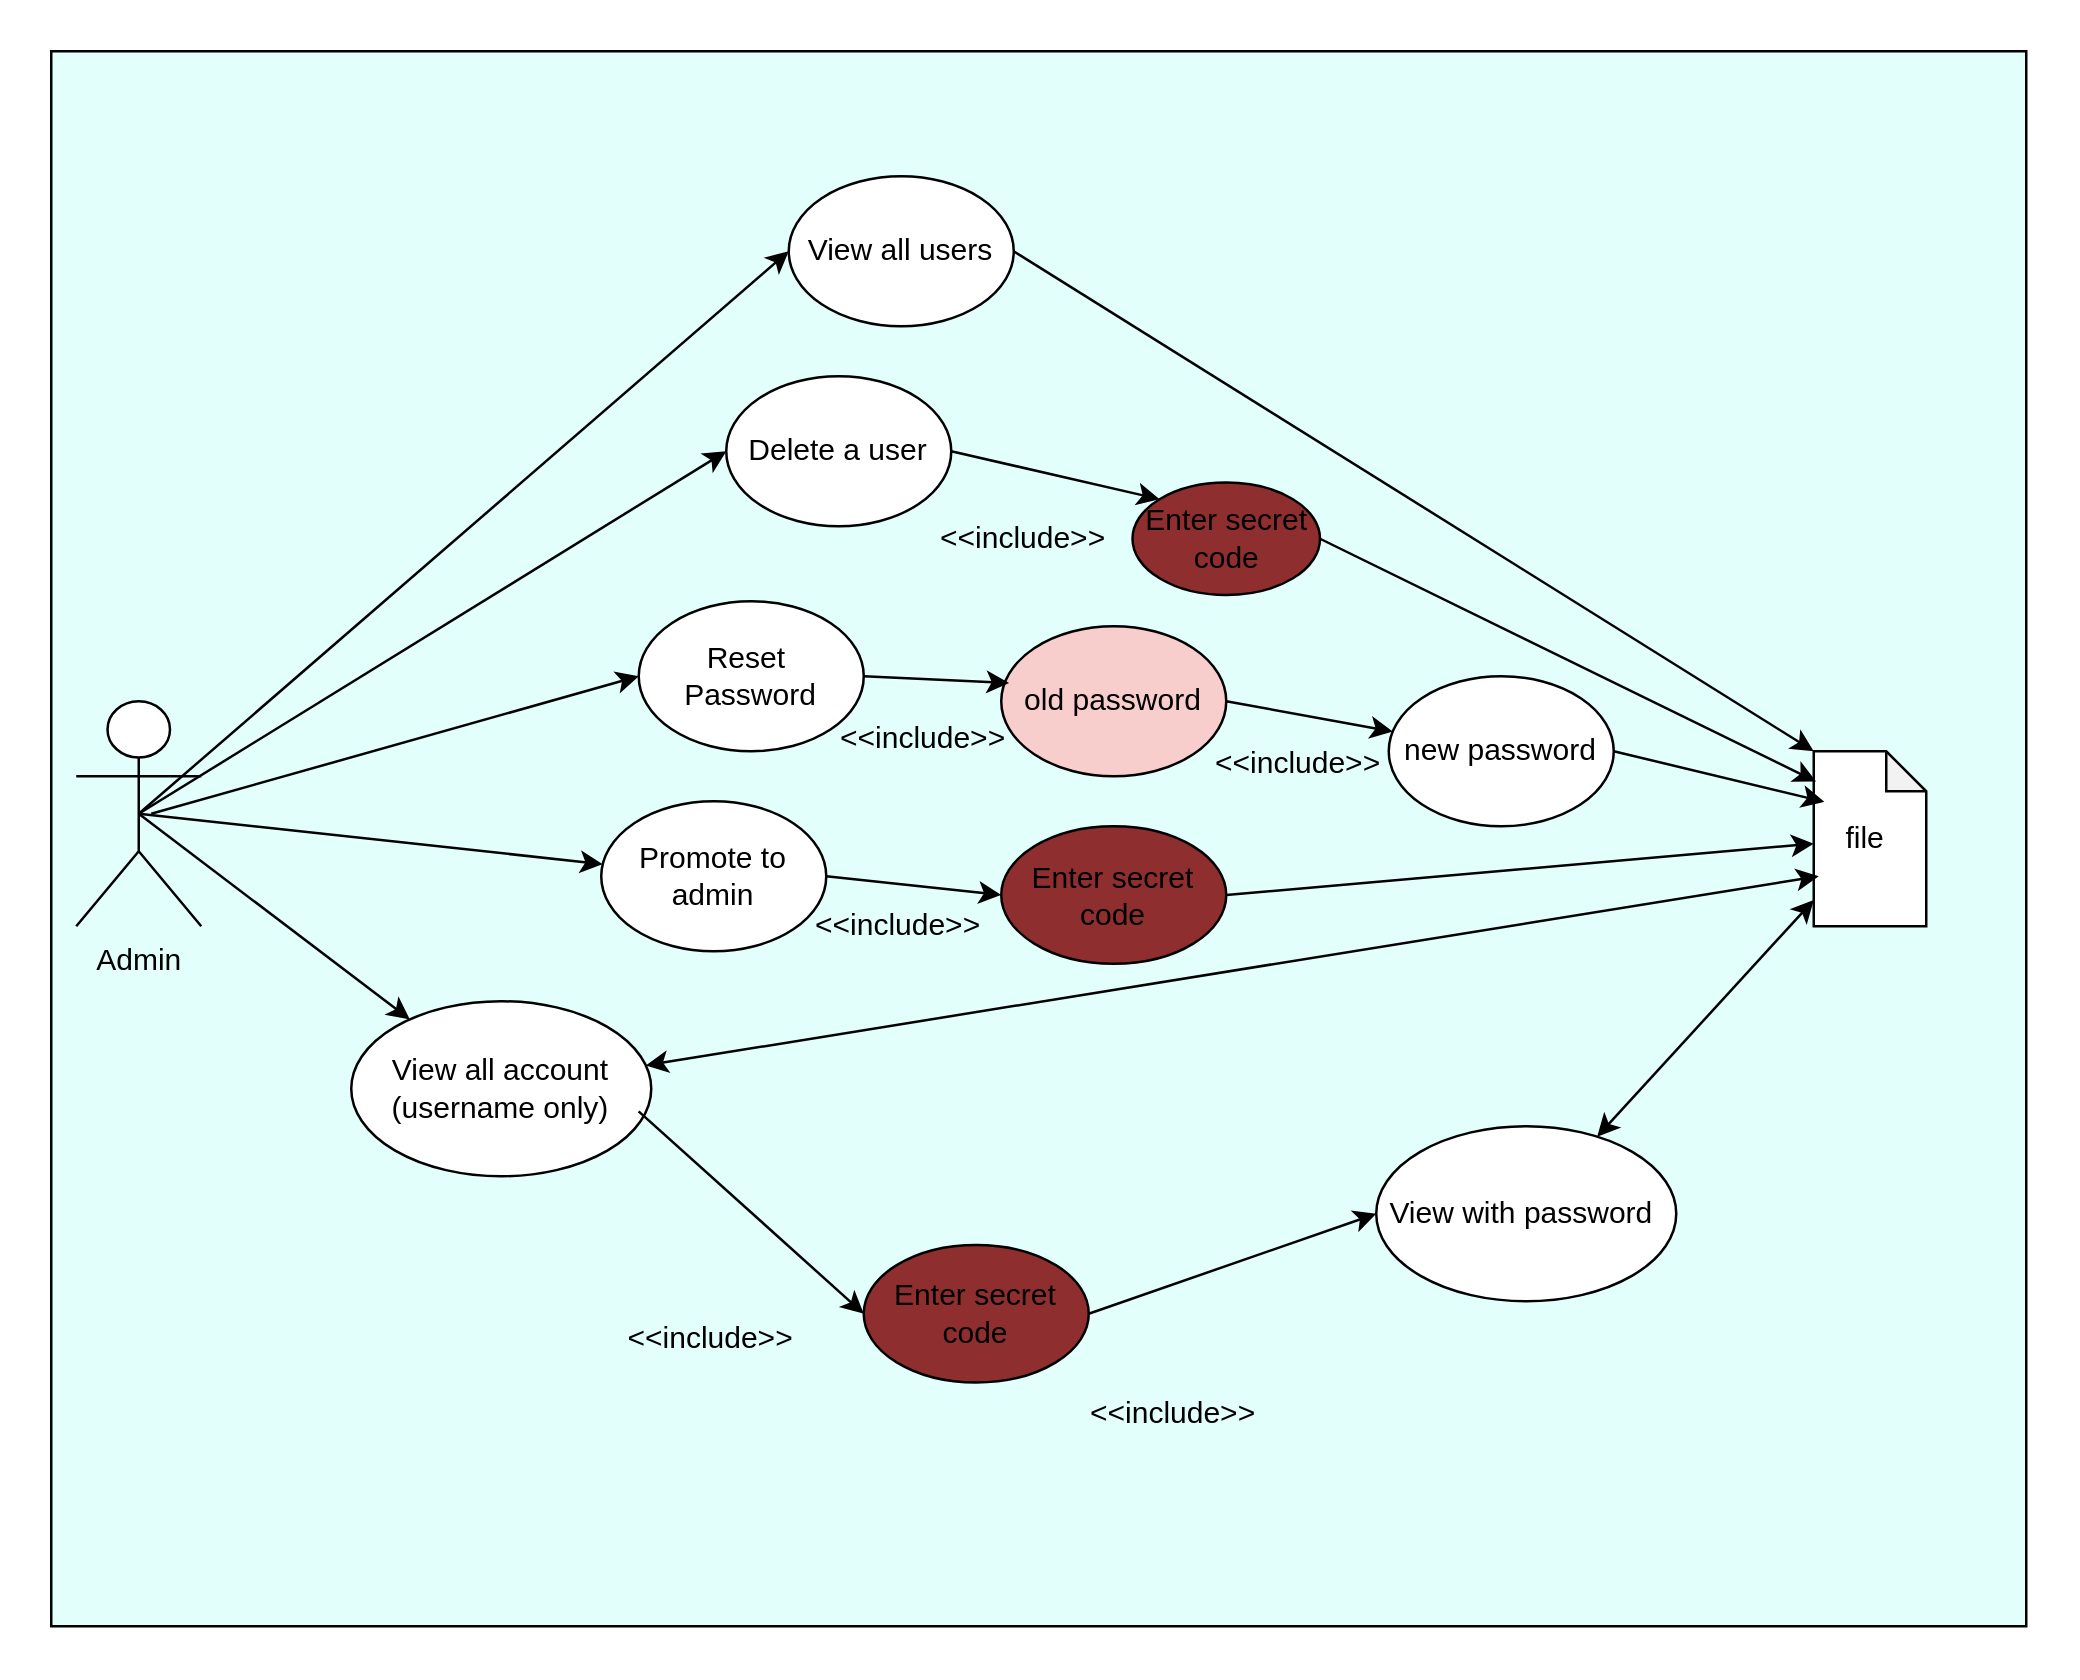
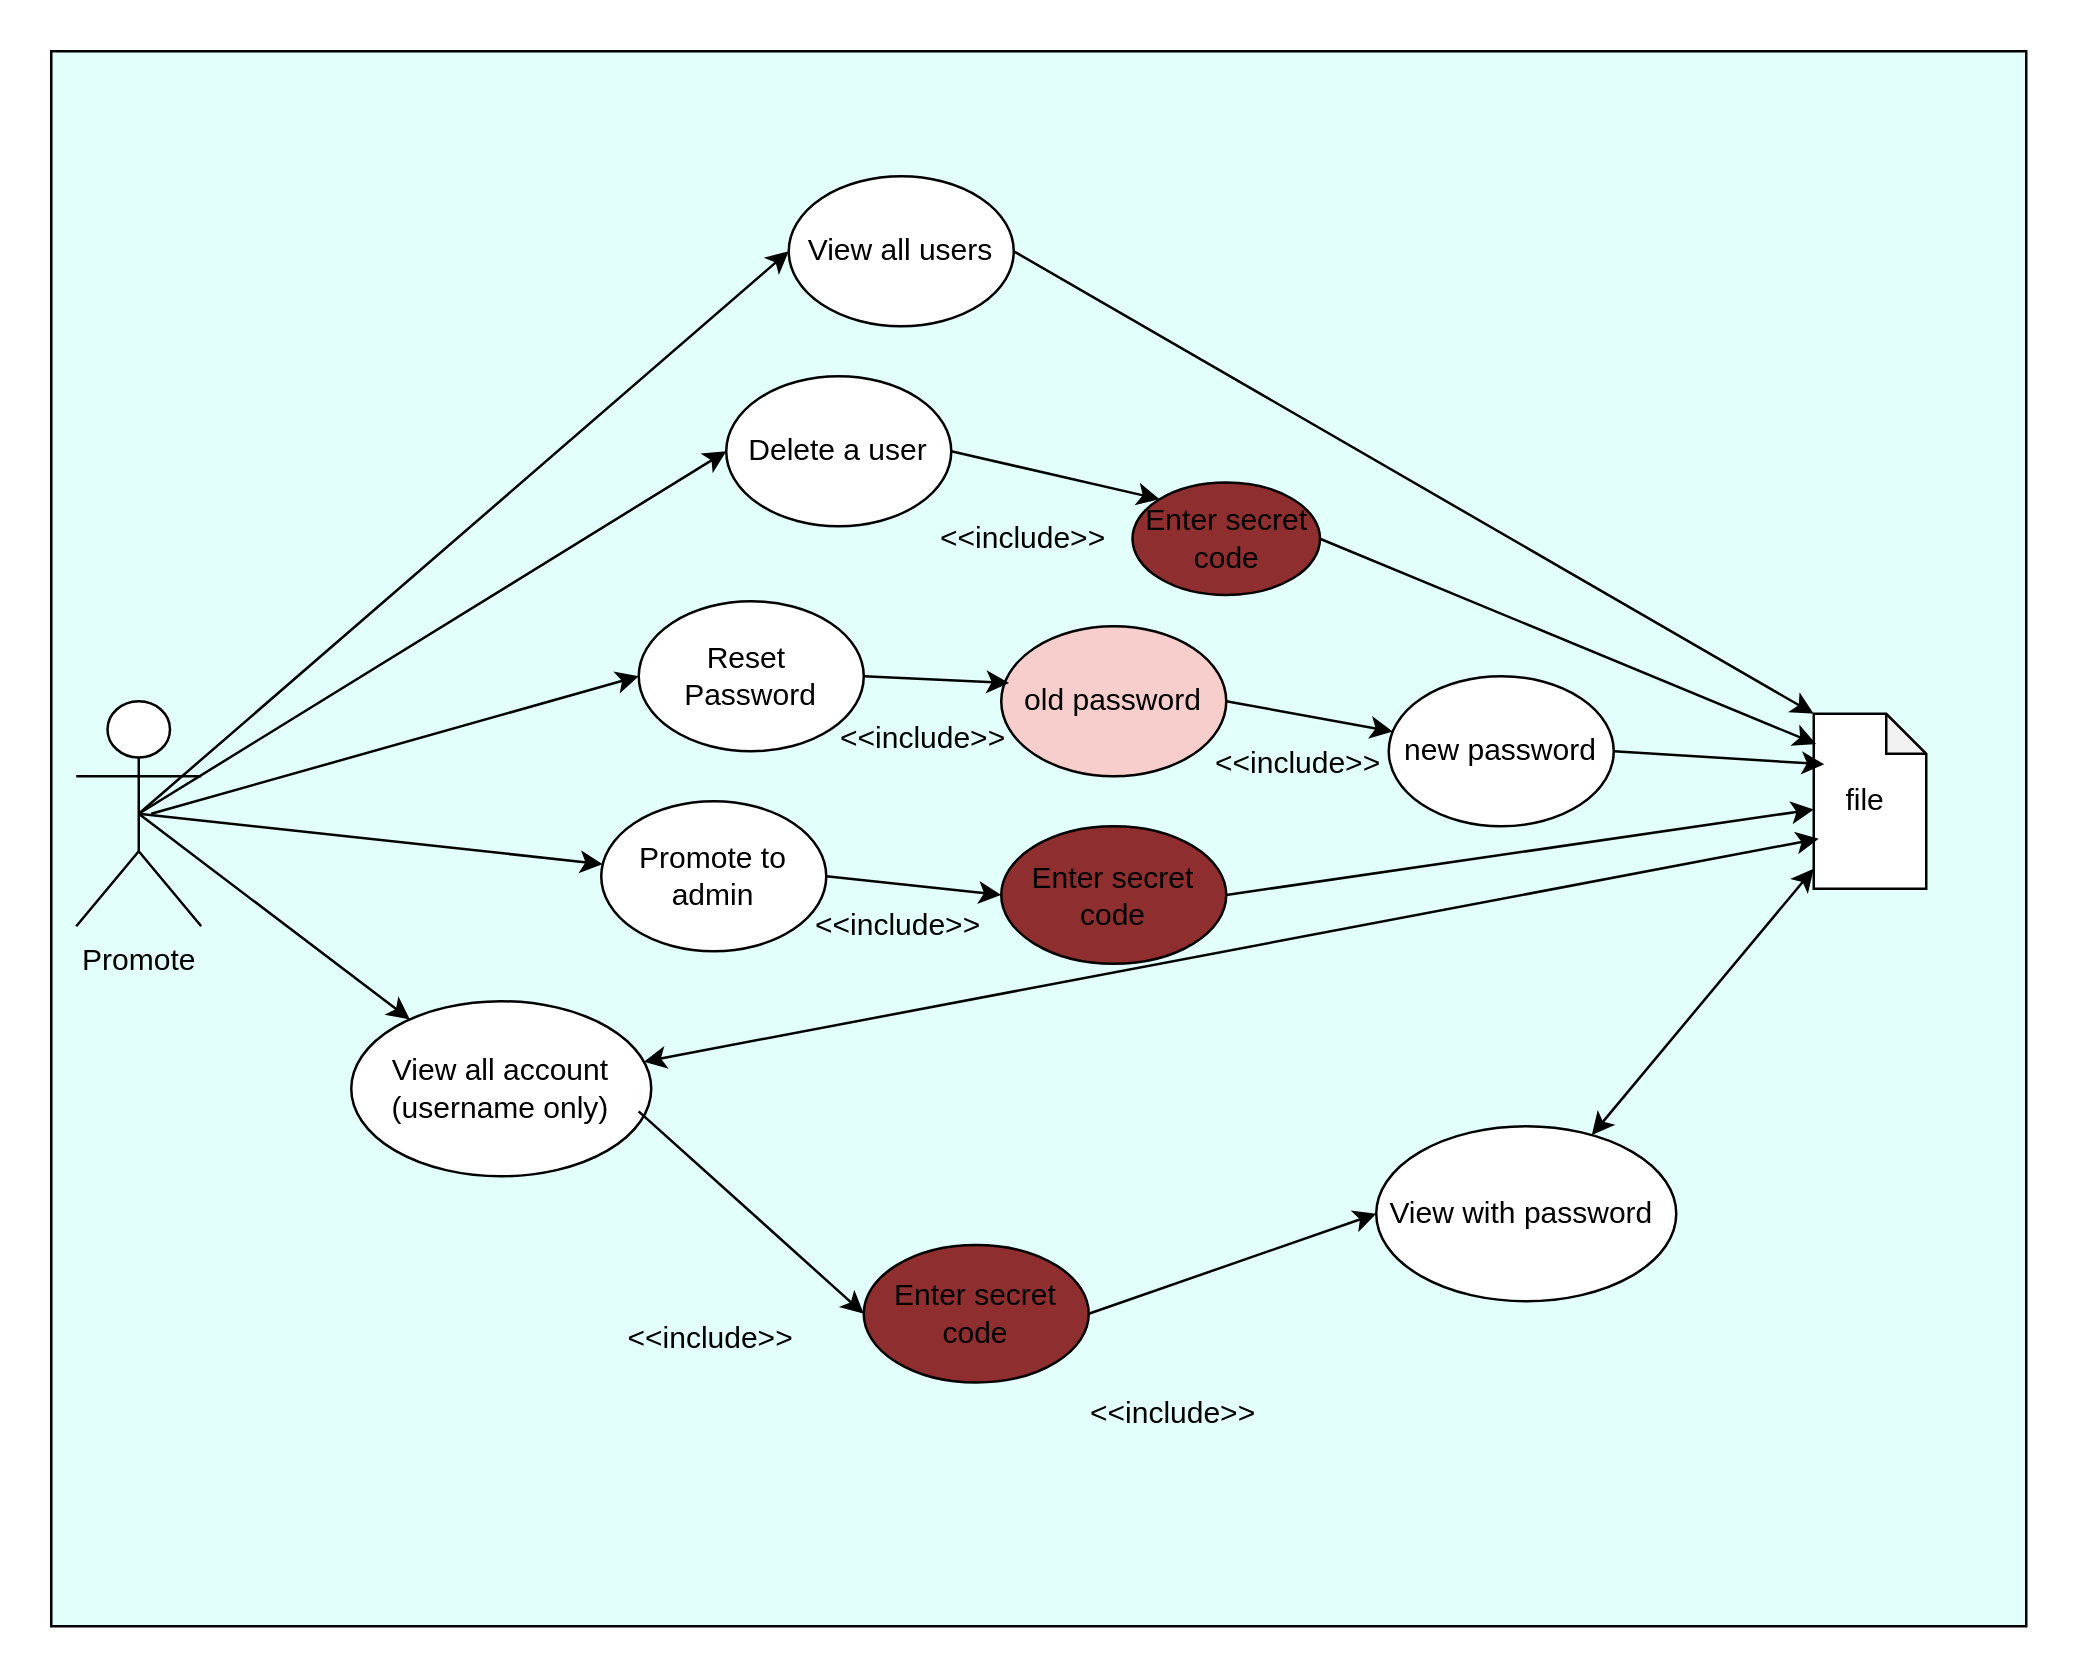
- <mxCell id="9" value="file&amp;nbsp;" style="shape=note;whiteSpace=wrap;html=1;backgroundOutline=1;darkOpacity=0.05;size=16;" parent="1" vertex="1"><mxGeometry x="725" y="300" width="45" height="70" as="geometry" /></mxCell>
+ <mxCell id="9" value="file&amp;nbsp;" style="shape=note;whiteSpace=wrap;html=1;backgroundOutline=1;darkOpacity=0.05;size=16;" parent="1" vertex="1"><mxGeometry x="725" y="285" width="45" height="70" as="geometry" /></mxCell>
- <mxCell id="6" value="Admin&lt;div&gt;&lt;br&gt;&lt;/div&gt;" style="shape=umlActor;verticalLabelPosition=bottom;verticalAlign=top;html=1;outlineConnect=0;" parent="1" vertex="1"><mxGeometry x="30" y="280" width="50" height="90" as="geometry" /></mxCell>
+ <mxCell id="6" value="Promote&lt;div&gt;&lt;br&gt;&lt;/div&gt;" style="shape=umlActor;verticalLabelPosition=bottom;verticalAlign=top;html=1;outlineConnect=0;" parent="1" vertex="1"><mxGeometry x="30" y="280" width="50" height="90" as="geometry" /></mxCell>
